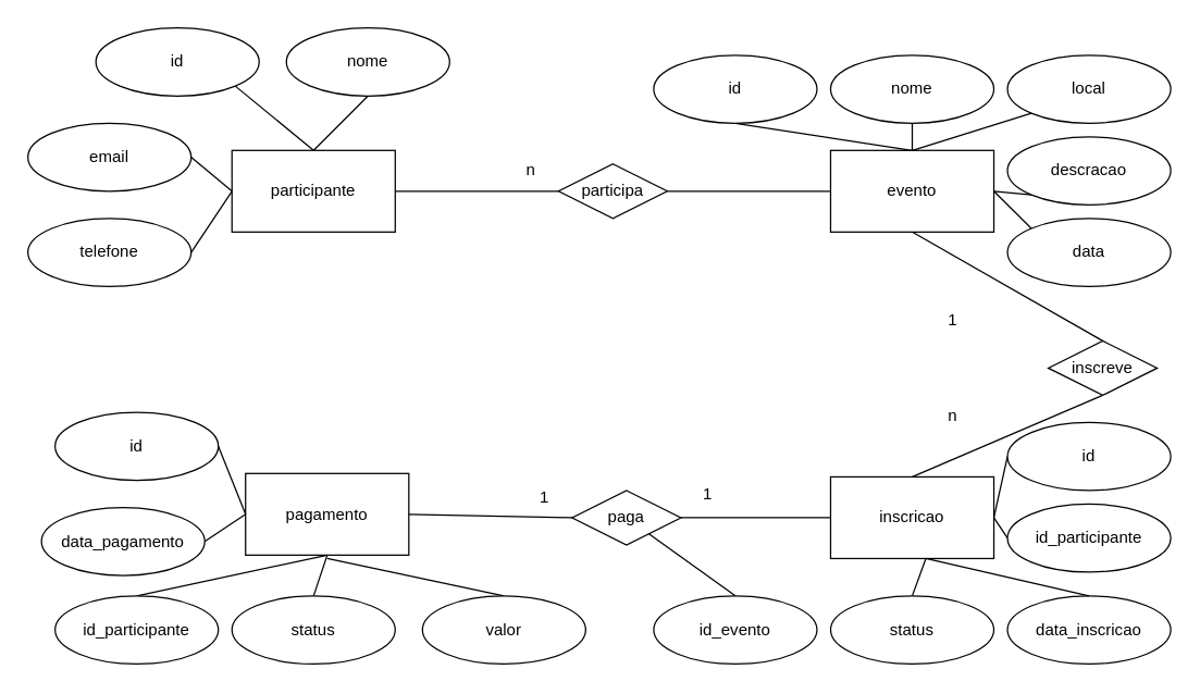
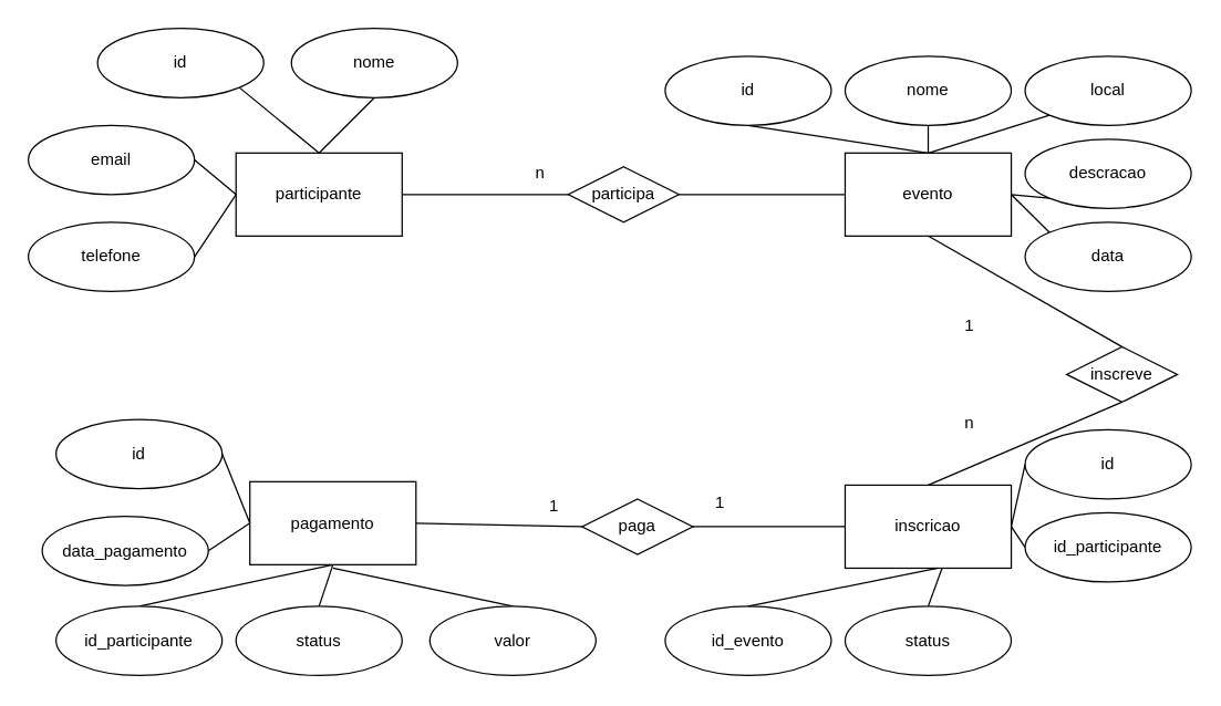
- <mxCell id="51" style="edgeStyle=none;html=1;exitX=0.5;exitY=0;exitDx=0;exitDy=0;endArrow=none;endFill=0;" edge="1" parent="1" source="31" target="49"><mxGeometry relative="1" as="geometry" /></mxCell>
+ <mxCell id="51" style="edgeStyle=none;html=1;exitX=0.5;exitY=0;exitDx=0;exitDy=0;entryX=0.558;entryY=1;entryDx=0;entryDy=0;entryPerimeter=0;endArrow=none;endFill=0;" edge="1" parent="1" source="31" target="27"><mxGeometry relative="1" as="geometry" /></mxCell>
- <mxCell id="52" style="edgeStyle=none;html=1;exitX=0.5;exitY=0;exitDx=0;exitDy=0;entryX=0.583;entryY=1;entryDx=0;entryDy=0;entryPerimeter=0;endArrow=none;endFill=0;" edge="1" parent="1" source="30" target="27"><mxGeometry relative="1" as="geometry" /></mxCell>
- <mxCell id="30" value="data_inscricao" style="ellipse;whiteSpace=wrap;html=1;" vertex="1" parent="1"><mxGeometry x="740" y="437.5" width="120" height="50" as="geometry" /></mxCell>
